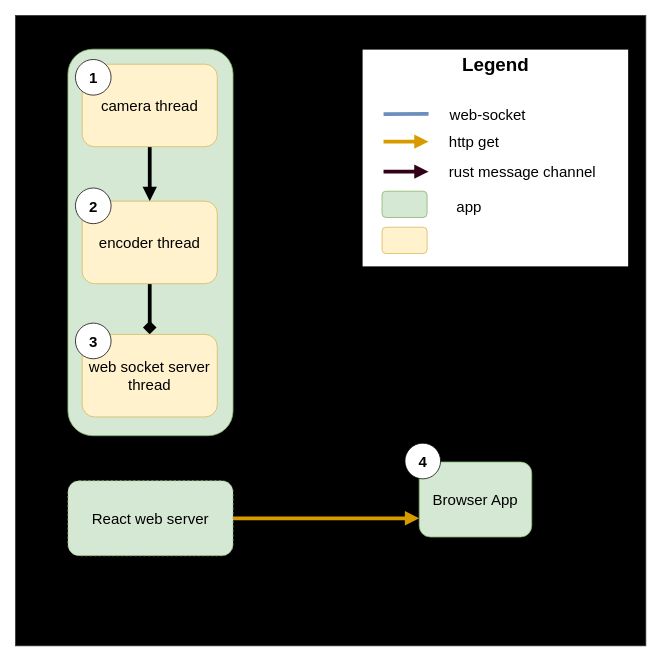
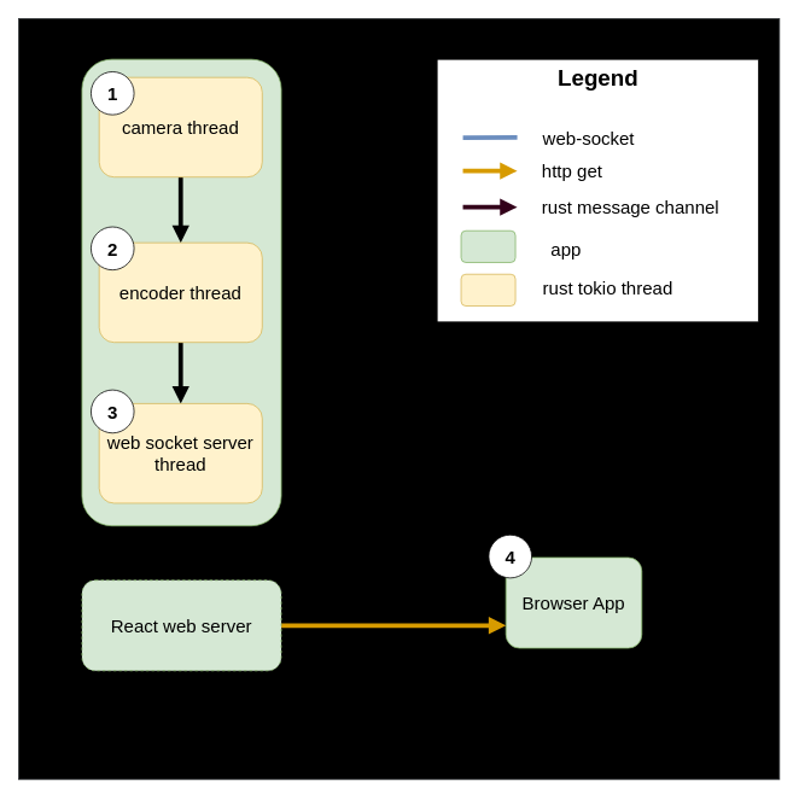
+ <mxCell id="19" value="&lt;font style=&quot;font-size: 20px&quot;&gt;rust tokio thread&lt;/font&gt;" style="text;html=1;strokeColor=none;fillColor=none;align=left;verticalAlign=middle;whiteSpace=wrap;rounded=0;" vertex="1" parent="1"><mxGeometry x="597" y="307.25" width="157" height="20" as="geometry" /></mxCell>
- <mxCell id="7" style="edgeStyle=orthogonalEdgeStyle;rounded=0;orthogonalLoop=1;jettySize=auto;html=1;exitX=0.5;exitY=1;exitDx=0;exitDy=0;entryX=0.5;entryY=0;entryDx=0;entryDy=0;startArrow=none;startFill=0;endArrow=diamond;endFill=1;strokeWidth=5;" edge="1" parent="1" source="8" target="9"><mxGeometry relative="1" as="geometry" /></mxCell>
+ <mxCell id="7" style="edgeStyle=orthogonalEdgeStyle;rounded=0;orthogonalLoop=1;jettySize=auto;html=1;exitX=0.5;exitY=1;exitDx=0;exitDy=0;entryX=0.5;entryY=0;entryDx=0;entryDy=0;startArrow=none;startFill=0;endArrow=block;endFill=1;strokeWidth=5;" edge="1" parent="1" source="8" target="9"><mxGeometry relative="1" as="geometry" /></mxCell>
